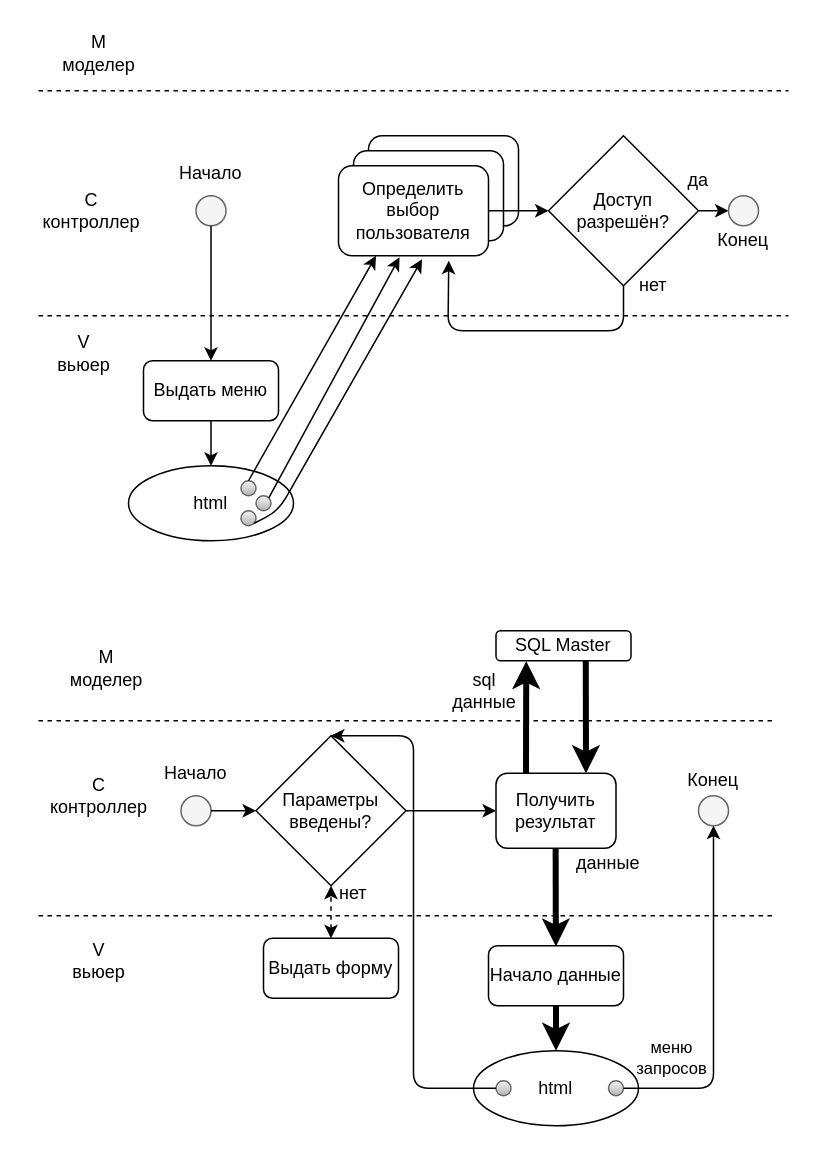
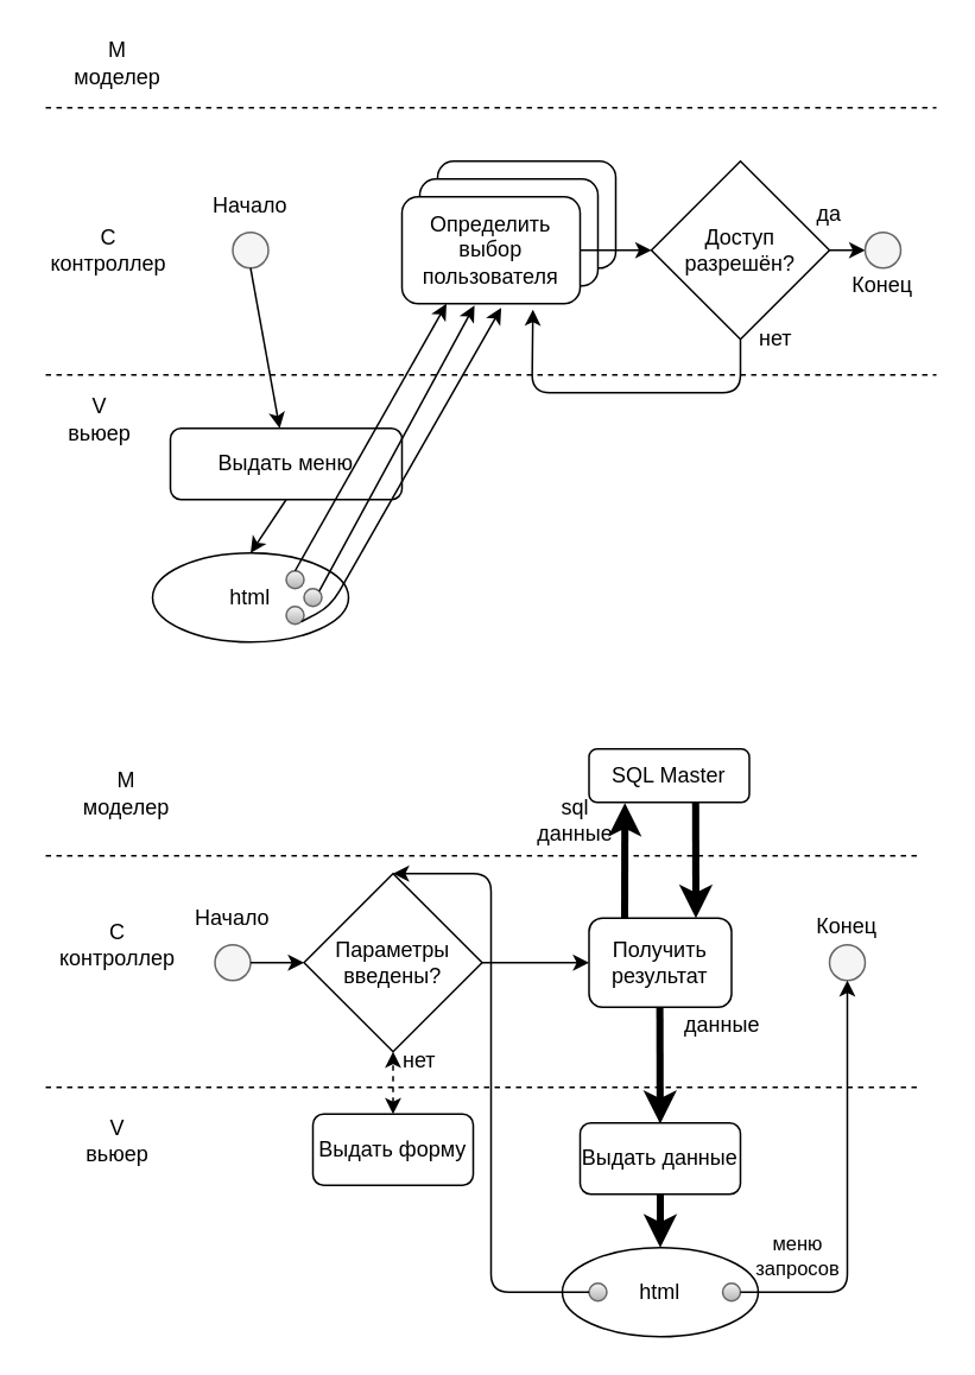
- <mxCell id="2" value="Выдать меню" style="rounded=1;whiteSpace=wrap;html=1;" parent="1" vertex="1"><mxGeometry x="95" y="240" width="90" height="40" as="geometry" /></mxCell>
+ <mxCell id="2" value="Выдать меню" style="rounded=1;whiteSpace=wrap;html=1;" parent="1" vertex="1"><mxGeometry x="95" y="240" width="130" height="40" as="geometry" /></mxCell>
- <mxCell id="46" value="SQL Master" style="rounded=1;whiteSpace=wrap;html=1;" parent="1" vertex="1"><mxGeometry x="330" y="420" width="90" height="20" as="geometry" /></mxCell>
+ <mxCell id="46" value="SQL Master" style="rounded=1;whiteSpace=wrap;html=1;" parent="1" vertex="1"><mxGeometry x="330" y="420" width="90" height="30" as="geometry" /></mxCell>
- <mxCell id="52" value="Начало данные" style="rounded=1;whiteSpace=wrap;html=1;" parent="1" vertex="1"><mxGeometry x="325" y="630" width="90" height="40" as="geometry" /></mxCell>
+ <mxCell id="52" value="Выдать данные" style="rounded=1;whiteSpace=wrap;html=1;" parent="1" vertex="1"><mxGeometry x="325" y="630" width="90" height="40" as="geometry" /></mxCell>
